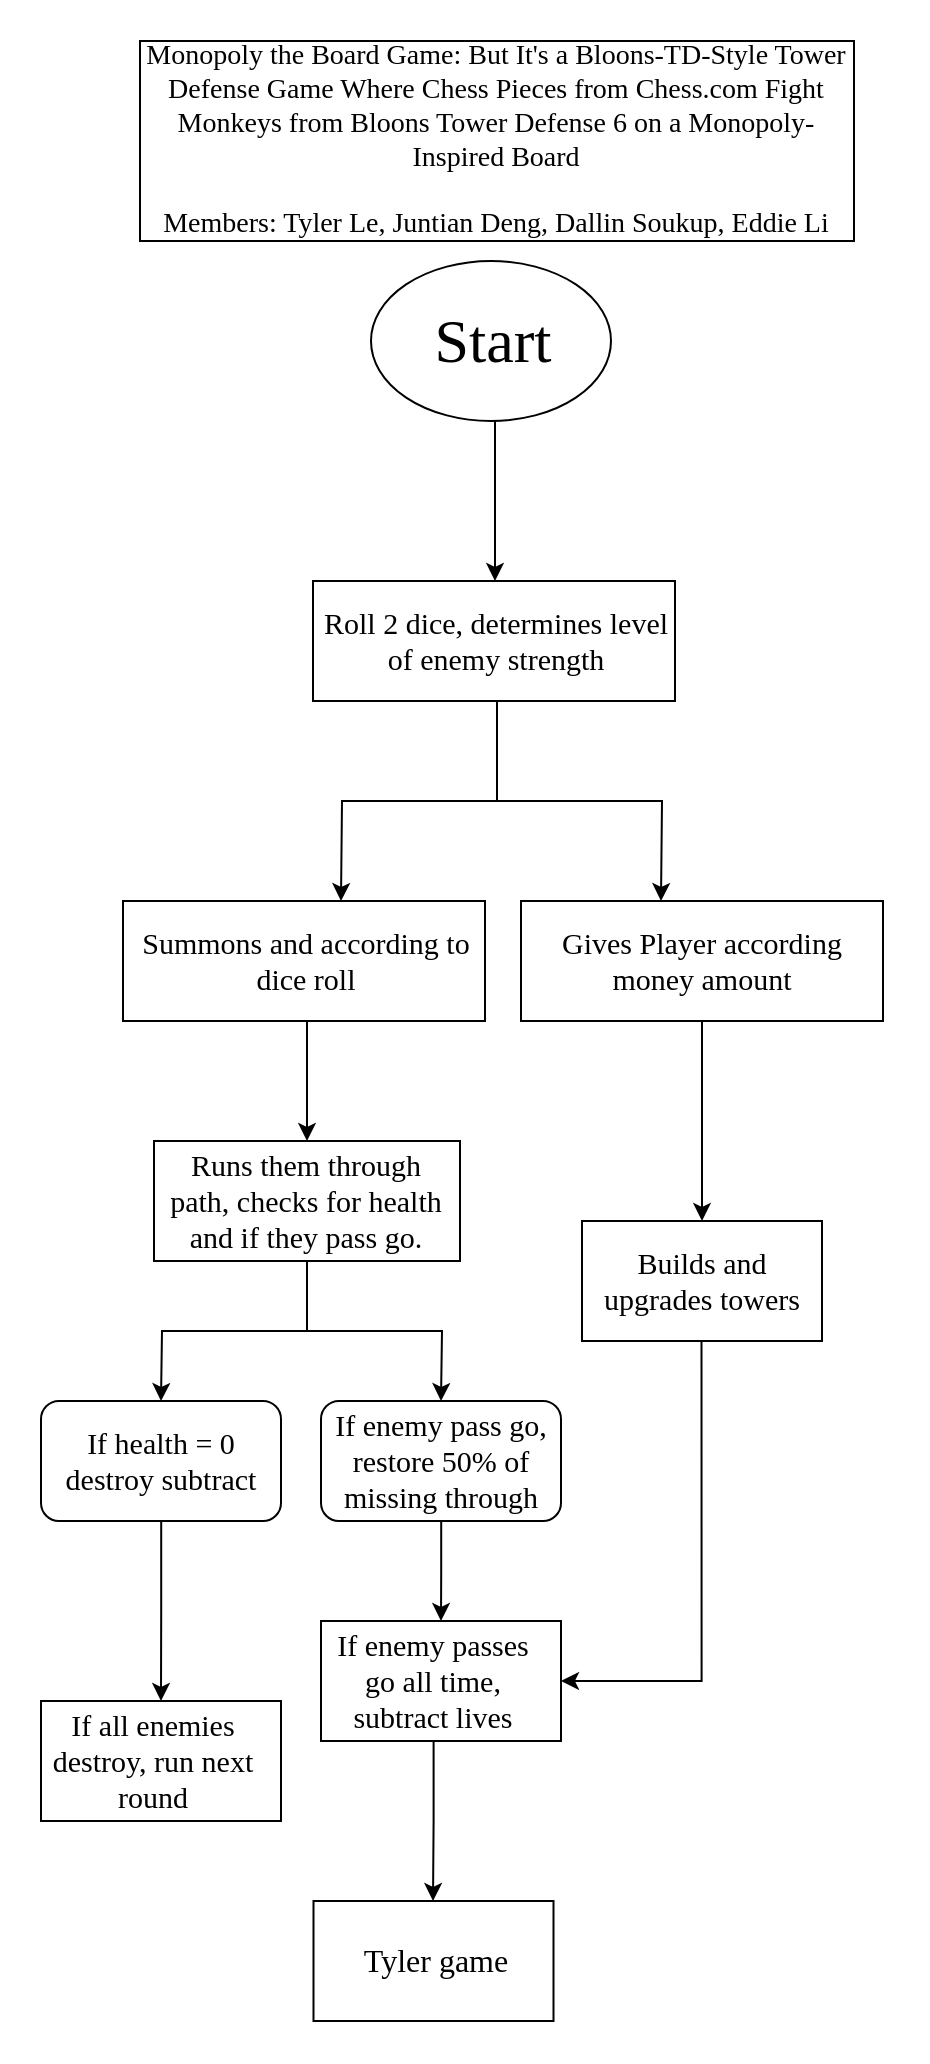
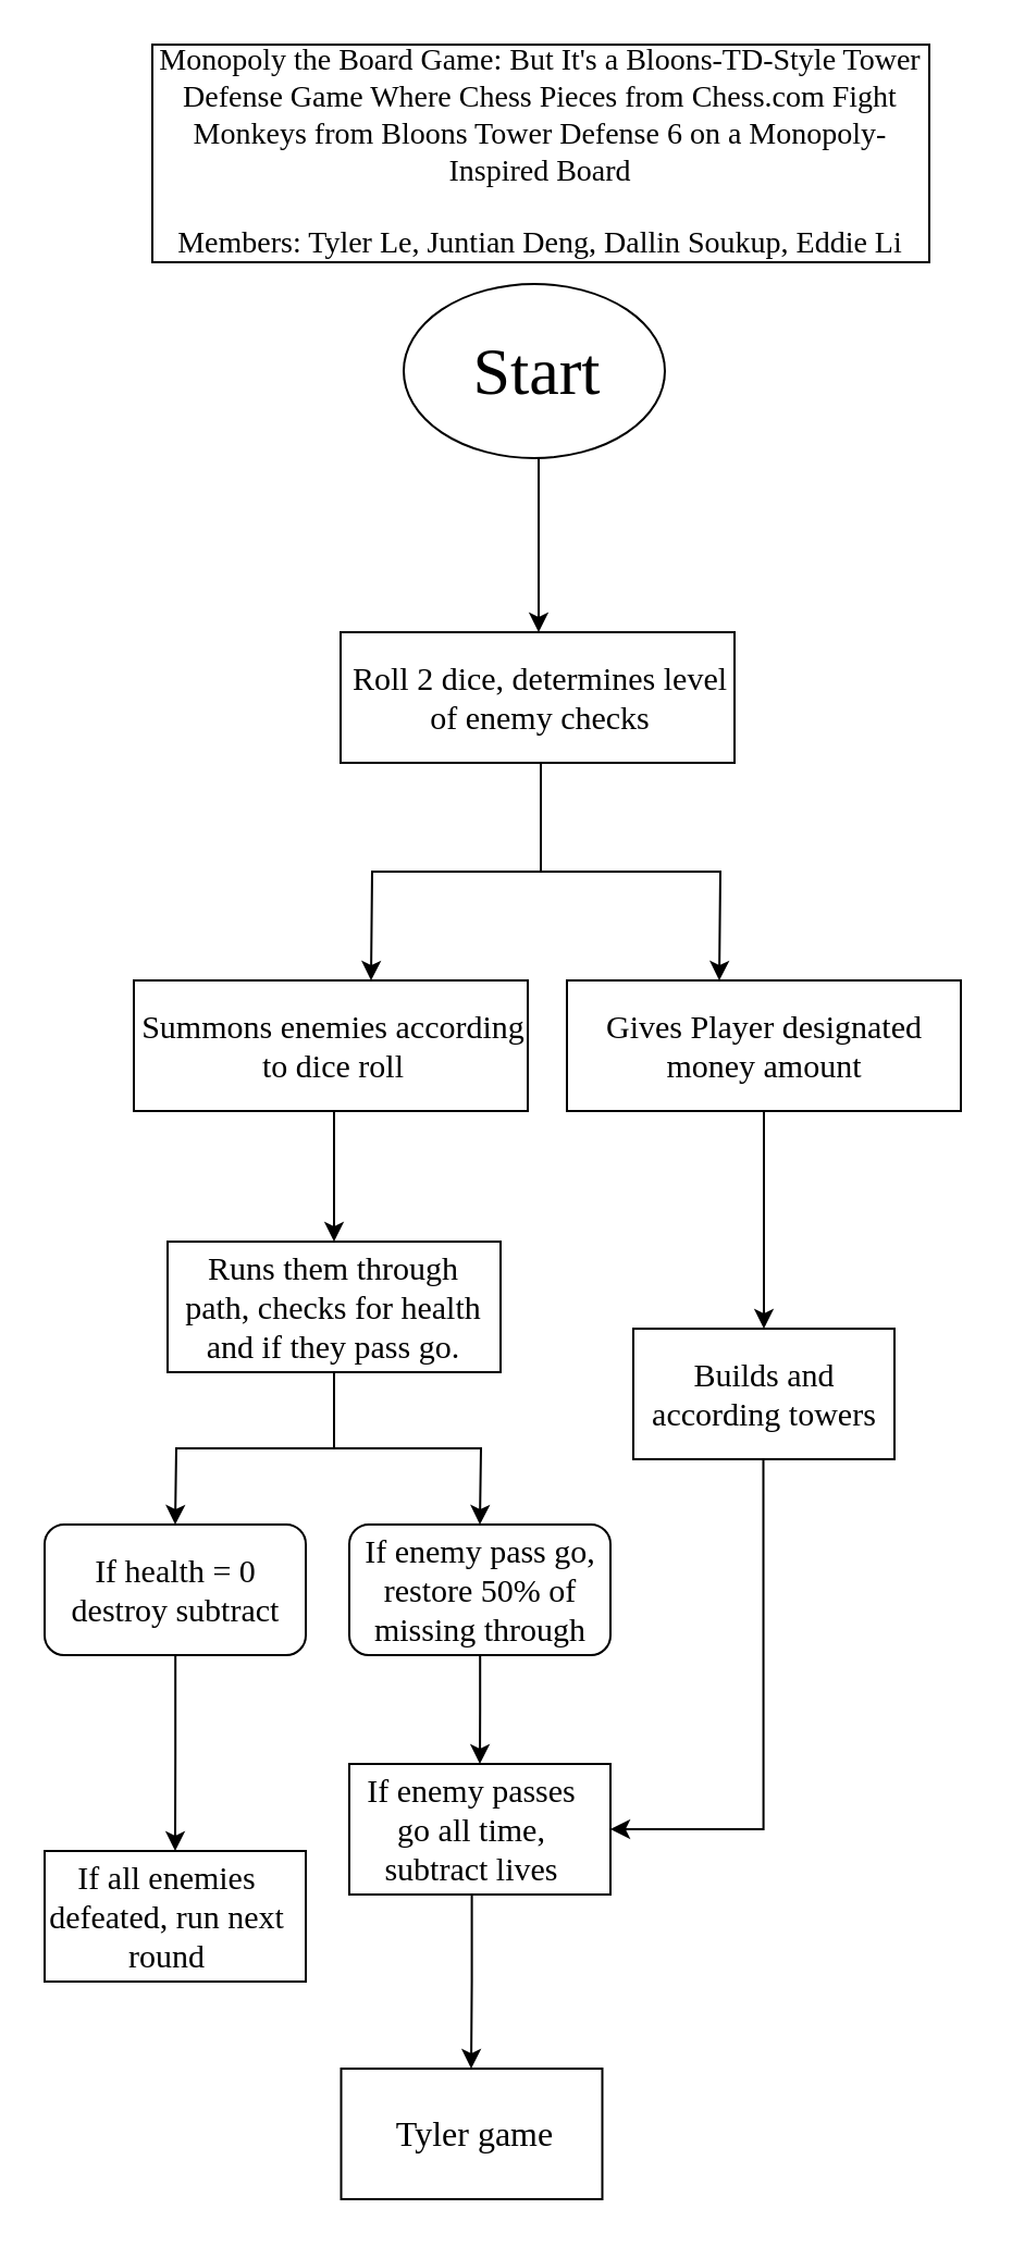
- <mxCell id="10" value="&lt;font style=&quot;font-size: 15px;&quot; face=&quot;Times New Roman&quot;&gt;Roll 2 dice, determines level of enemy strength&lt;/font&gt;" style="text;html=1;strokeColor=none;fillColor=none;align=center;verticalAlign=middle;whiteSpace=wrap;rounded=0;" parent="1" vertex="1"><mxGeometry x="156" y="290" width="184" height="60" as="geometry" /></mxCell>
+ <mxCell id="10" value="&lt;font style=&quot;font-size: 15px;&quot; face=&quot;Times New Roman&quot;&gt;Roll 2 dice, determines level of enemy checks&lt;/font&gt;" style="text;html=1;strokeColor=none;fillColor=none;align=center;verticalAlign=middle;whiteSpace=wrap;rounded=0;" parent="1" vertex="1"><mxGeometry x="156" y="290" width="184" height="60" as="geometry" /></mxCell>
- <mxCell id="12" value="&lt;font face=&quot;Times New Roman&quot;&gt;&lt;span style=&quot;font-size: 15px;&quot;&gt;Summons and according to dice roll&lt;/span&gt;&lt;/font&gt;" style="text;html=1;strokeColor=none;fillColor=none;align=center;verticalAlign=middle;whiteSpace=wrap;rounded=0;" parent="1" vertex="1"><mxGeometry x="61" y="450" width="184" height="60" as="geometry" /></mxCell>
+ <mxCell id="12" value="&lt;font face=&quot;Times New Roman&quot;&gt;&lt;span style=&quot;font-size: 15px;&quot;&gt;Summons enemies according to dice roll&lt;/span&gt;&lt;/font&gt;" style="text;html=1;strokeColor=none;fillColor=none;align=center;verticalAlign=middle;whiteSpace=wrap;rounded=0;" parent="1" vertex="1"><mxGeometry x="61" y="450" width="184" height="60" as="geometry" /></mxCell>
- <mxCell id="17" value="&lt;font face=&quot;Times New Roman&quot;&gt;&lt;span style=&quot;font-size: 15px;&quot;&gt;Gives Player according money amount&lt;/span&gt;&lt;/font&gt;" style="text;html=1;strokeColor=none;fillColor=none;align=center;verticalAlign=middle;whiteSpace=wrap;rounded=0;" parent="1" vertex="1"><mxGeometry x="258.5" y="450" width="184" height="60" as="geometry" /></mxCell>
+ <mxCell id="17" value="&lt;font face=&quot;Times New Roman&quot;&gt;&lt;span style=&quot;font-size: 15px;&quot;&gt;Gives Player designated money amount&lt;/span&gt;&lt;/font&gt;" style="text;html=1;strokeColor=none;fillColor=none;align=center;verticalAlign=middle;whiteSpace=wrap;rounded=0;" parent="1" vertex="1"><mxGeometry x="258.5" y="450" width="184" height="60" as="geometry" /></mxCell>
- <mxCell id="29" value="&lt;font face=&quot;Times New Roman&quot;&gt;&lt;span style=&quot;font-size: 15px;&quot;&gt;Builds and upgrades towers&lt;/span&gt;&lt;/font&gt;" style="text;html=1;strokeColor=none;fillColor=none;align=center;verticalAlign=middle;whiteSpace=wrap;rounded=0;" parent="1" vertex="1"><mxGeometry x="290.5" y="610" width="119.5" height="60" as="geometry" /></mxCell>
+ <mxCell id="29" value="&lt;font face=&quot;Times New Roman&quot;&gt;&lt;span style=&quot;font-size: 15px;&quot;&gt;Builds and according towers&lt;/span&gt;&lt;/font&gt;" style="text;html=1;strokeColor=none;fillColor=none;align=center;verticalAlign=middle;whiteSpace=wrap;rounded=0;" parent="1" vertex="1"><mxGeometry x="290.5" y="610" width="119.5" height="60" as="geometry" /></mxCell>
- <mxCell id="34" value="&lt;font face=&quot;Times New Roman&quot;&gt;&lt;span style=&quot;font-size: 15px;&quot;&gt;If all enemies destroy, run next round&lt;br&gt;&lt;/span&gt;&lt;/font&gt;" style="text;html=1;strokeColor=none;fillColor=none;align=center;verticalAlign=middle;whiteSpace=wrap;rounded=0;" parent="1" vertex="1"><mxGeometry x="20" y="850" width="112.5" height="60" as="geometry" /></mxCell>
+ <mxCell id="34" value="&lt;font face=&quot;Times New Roman&quot;&gt;&lt;span style=&quot;font-size: 15px;&quot;&gt;If all enemies defeated, run next round&lt;br&gt;&lt;/span&gt;&lt;/font&gt;" style="text;html=1;strokeColor=none;fillColor=none;align=center;verticalAlign=middle;whiteSpace=wrap;rounded=0;" parent="1" vertex="1"><mxGeometry x="20" y="850" width="112.5" height="60" as="geometry" /></mxCell>
